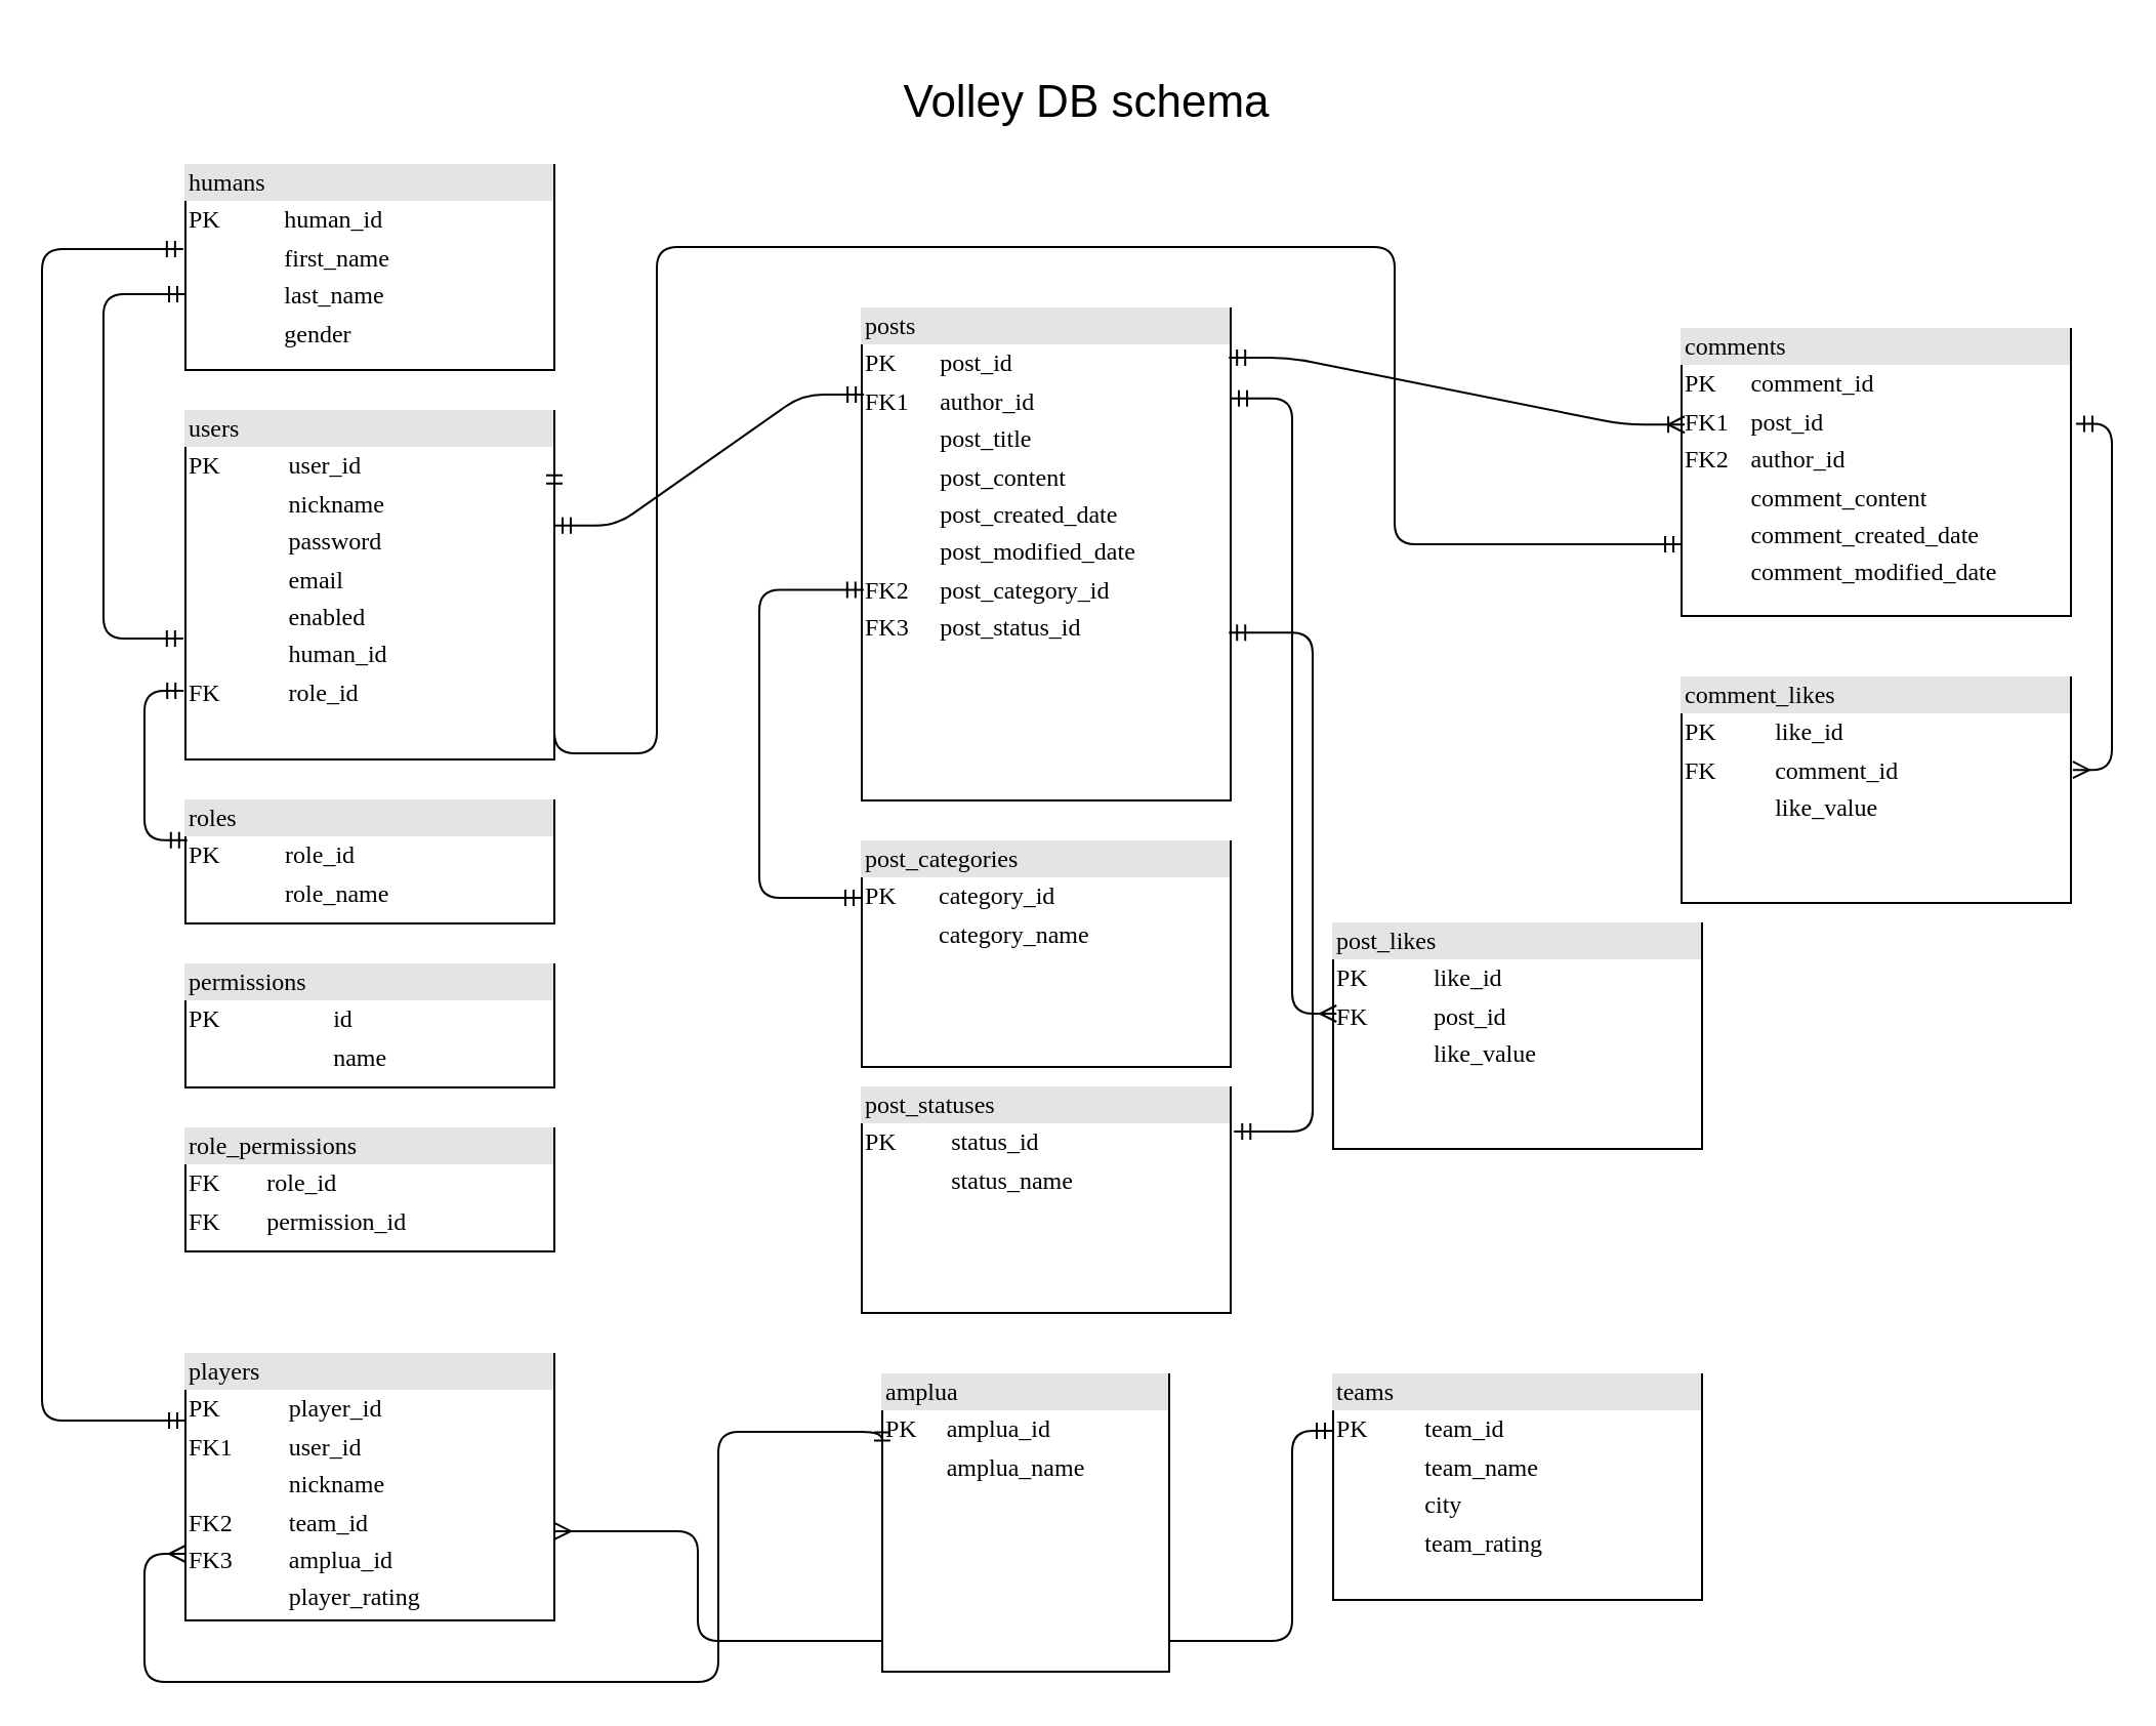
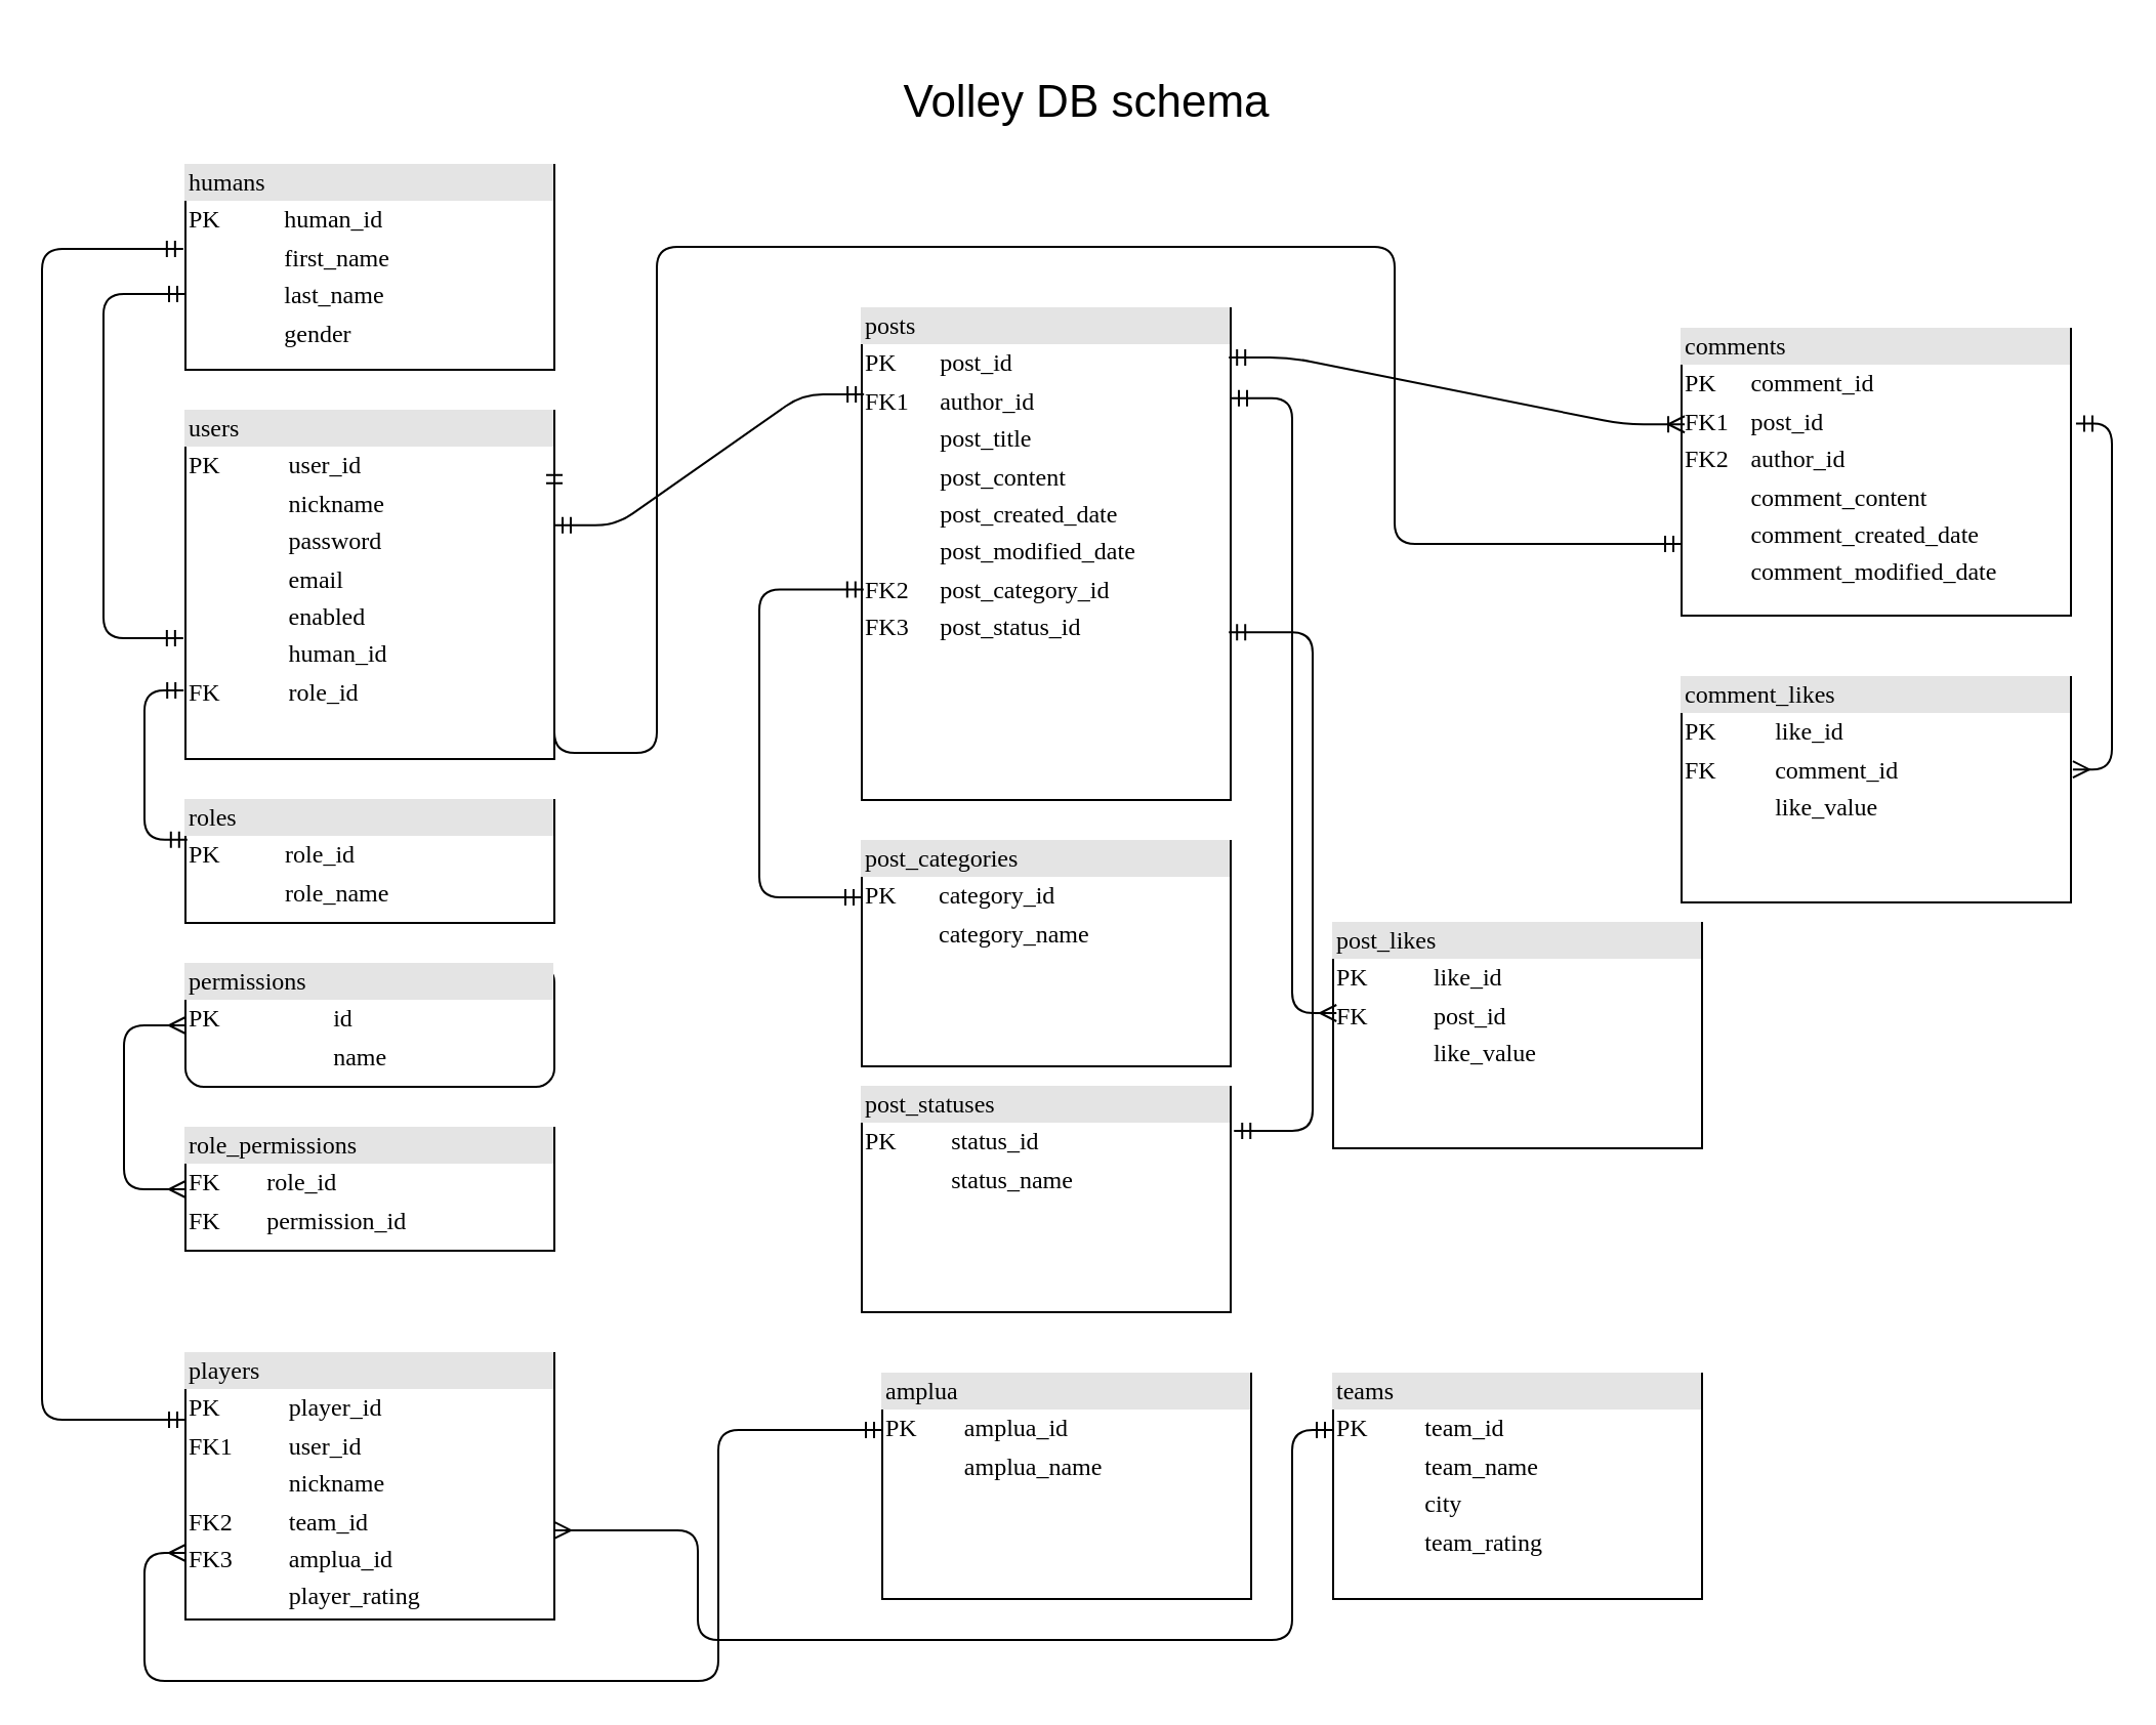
- <mxCell id="27" value="&lt;div style=&quot;box-sizing: border-box ; width: 100% ; background: #e4e4e4 ; padding: 2px&quot;&gt;permissions&lt;/div&gt;&lt;table style=&quot;width: 100% ; font-size: 1em&quot; cellpadding=&quot;2&quot; cellspacing=&quot;0&quot;&gt;&lt;tbody&gt;&lt;tr&gt;&lt;td&gt;PK&lt;/td&gt;&lt;td&gt;id&lt;/td&gt;&lt;/tr&gt;&lt;tr&gt;&lt;td&gt;&lt;br&gt;&lt;/td&gt;&lt;td&gt;name&lt;/td&gt;&lt;/tr&gt;&lt;/tbody&gt;&lt;/table&gt;" style="verticalAlign=top;align=left;overflow=fill;html=1;rounded=0;shadow=0;comic=0;labelBackgroundColor=none;strokeWidth=1;fontFamily=Verdana;fontSize=12" vertex="1" parent="1"><mxGeometry x="90" y="470" width="180" height="60" as="geometry" /></mxCell>
+ <mxCell id="27" value="&lt;div style=&quot;box-sizing: border-box ; width: 100% ; background: #e4e4e4 ; padding: 2px&quot;&gt;permissions&lt;/div&gt;&lt;table style=&quot;width: 100% ; font-size: 1em&quot; cellpadding=&quot;2&quot; cellspacing=&quot;0&quot;&gt;&lt;tbody&gt;&lt;tr&gt;&lt;td&gt;PK&lt;/td&gt;&lt;td&gt;id&lt;/td&gt;&lt;/tr&gt;&lt;tr&gt;&lt;td&gt;&lt;br&gt;&lt;/td&gt;&lt;td&gt;name&lt;/td&gt;&lt;/tr&gt;&lt;/tbody&gt;&lt;/table&gt;" style="verticalAlign=top;align=left;overflow=fill;html=1;shadow=0;comic=0;labelBackgroundColor=none;strokeWidth=1;fontFamily=Verdana;fontSize=12;rounded=1;" vertex="1" parent="1"><mxGeometry x="90" y="470" width="180" height="60" as="geometry" /></mxCell>
+ <mxCell id="29" value="" style="edgeStyle=elbowEdgeStyle;fontSize=12;html=1;endArrow=ERmany;startArrow=ERmany;exitX=0;exitY=0.5;exitDx=0;exitDy=0;entryX=0;entryY=0.5;entryDx=0;entryDy=0;startFill=0;endFill=0;" edge="1" parent="1" source="28" target="27"><mxGeometry width="100" height="100" relative="1" as="geometry"><mxPoint x="80.9" y="582.81" as="sourcePoint" /><mxPoint x="79.1" y="510" as="targetPoint" /><Array as="points"><mxPoint x="60" y="513.49" /></Array></mxGeometry></mxCell>
- <mxCell id="18" value="&lt;div style=&quot;box-sizing: border-box ; width: 100% ; background: #e4e4e4 ; padding: 2px&quot;&gt;amplua&lt;/div&gt;&lt;table style=&quot;width: 100% ; font-size: 1em&quot; cellpadding=&quot;2&quot; cellspacing=&quot;0&quot;&gt;&lt;tbody&gt;&lt;tr&gt;&lt;td&gt;PK&lt;/td&gt;&lt;td&gt;amplua_id&lt;/td&gt;&lt;/tr&gt;&lt;tr&gt;&lt;td&gt;&lt;/td&gt;&lt;td&gt;amplua_name&lt;/td&gt;&lt;/tr&gt;&lt;/tbody&gt;&lt;/table&gt;" style="verticalAlign=top;align=left;overflow=fill;html=1;rounded=0;shadow=0;comic=0;labelBackgroundColor=none;strokeWidth=1;fontFamily=Verdana;fontSize=12" parent="1" vertex="1"><mxGeometry x="430" y="670" width="140" height="145" as="geometry" /></mxCell>
+ <mxCell id="18" value="&lt;div style=&quot;box-sizing: border-box ; width: 100% ; background: #e4e4e4 ; padding: 2px&quot;&gt;amplua&lt;/div&gt;&lt;table style=&quot;width: 100% ; font-size: 1em&quot; cellpadding=&quot;2&quot; cellspacing=&quot;0&quot;&gt;&lt;tbody&gt;&lt;tr&gt;&lt;td&gt;PK&lt;/td&gt;&lt;td&gt;amplua_id&lt;/td&gt;&lt;/tr&gt;&lt;tr&gt;&lt;td&gt;&lt;/td&gt;&lt;td&gt;amplua_name&lt;/td&gt;&lt;/tr&gt;&lt;/tbody&gt;&lt;/table&gt;" style="verticalAlign=top;align=left;overflow=fill;html=1;rounded=0;shadow=0;comic=0;labelBackgroundColor=none;strokeWidth=1;fontFamily=Verdana;fontSize=12" parent="1" vertex="1"><mxGeometry x="430" y="670" width="180" height="110" as="geometry" /></mxCell>
